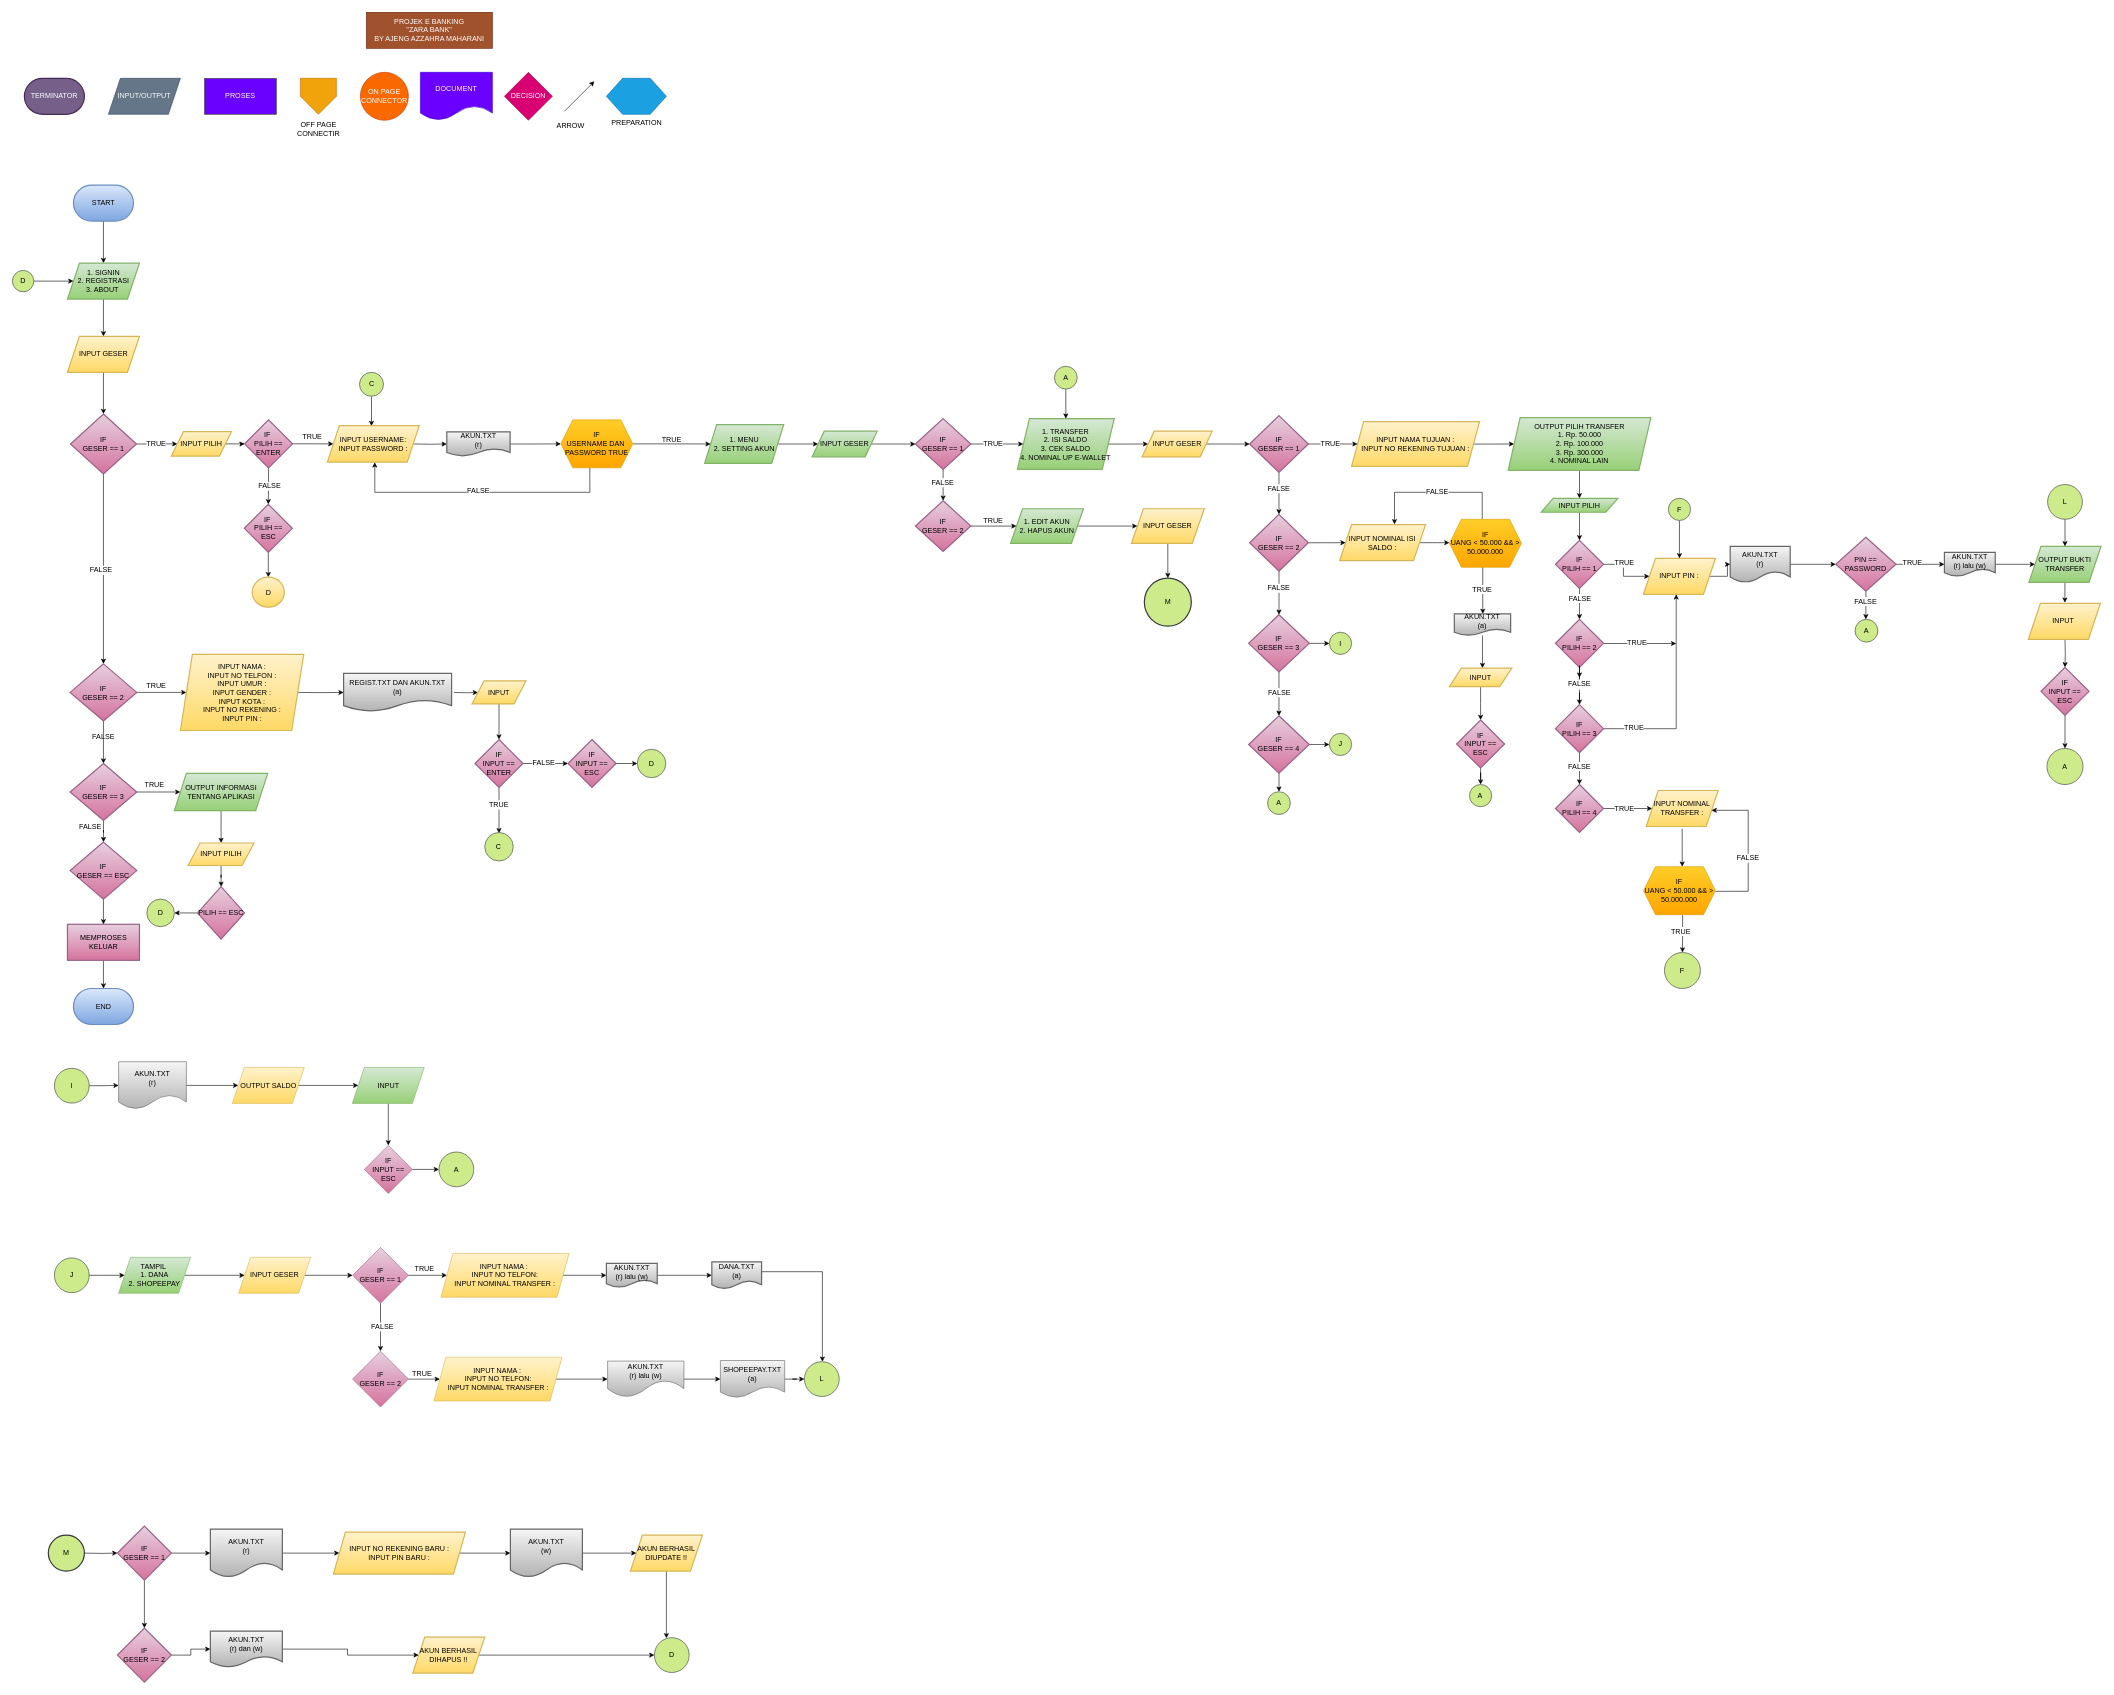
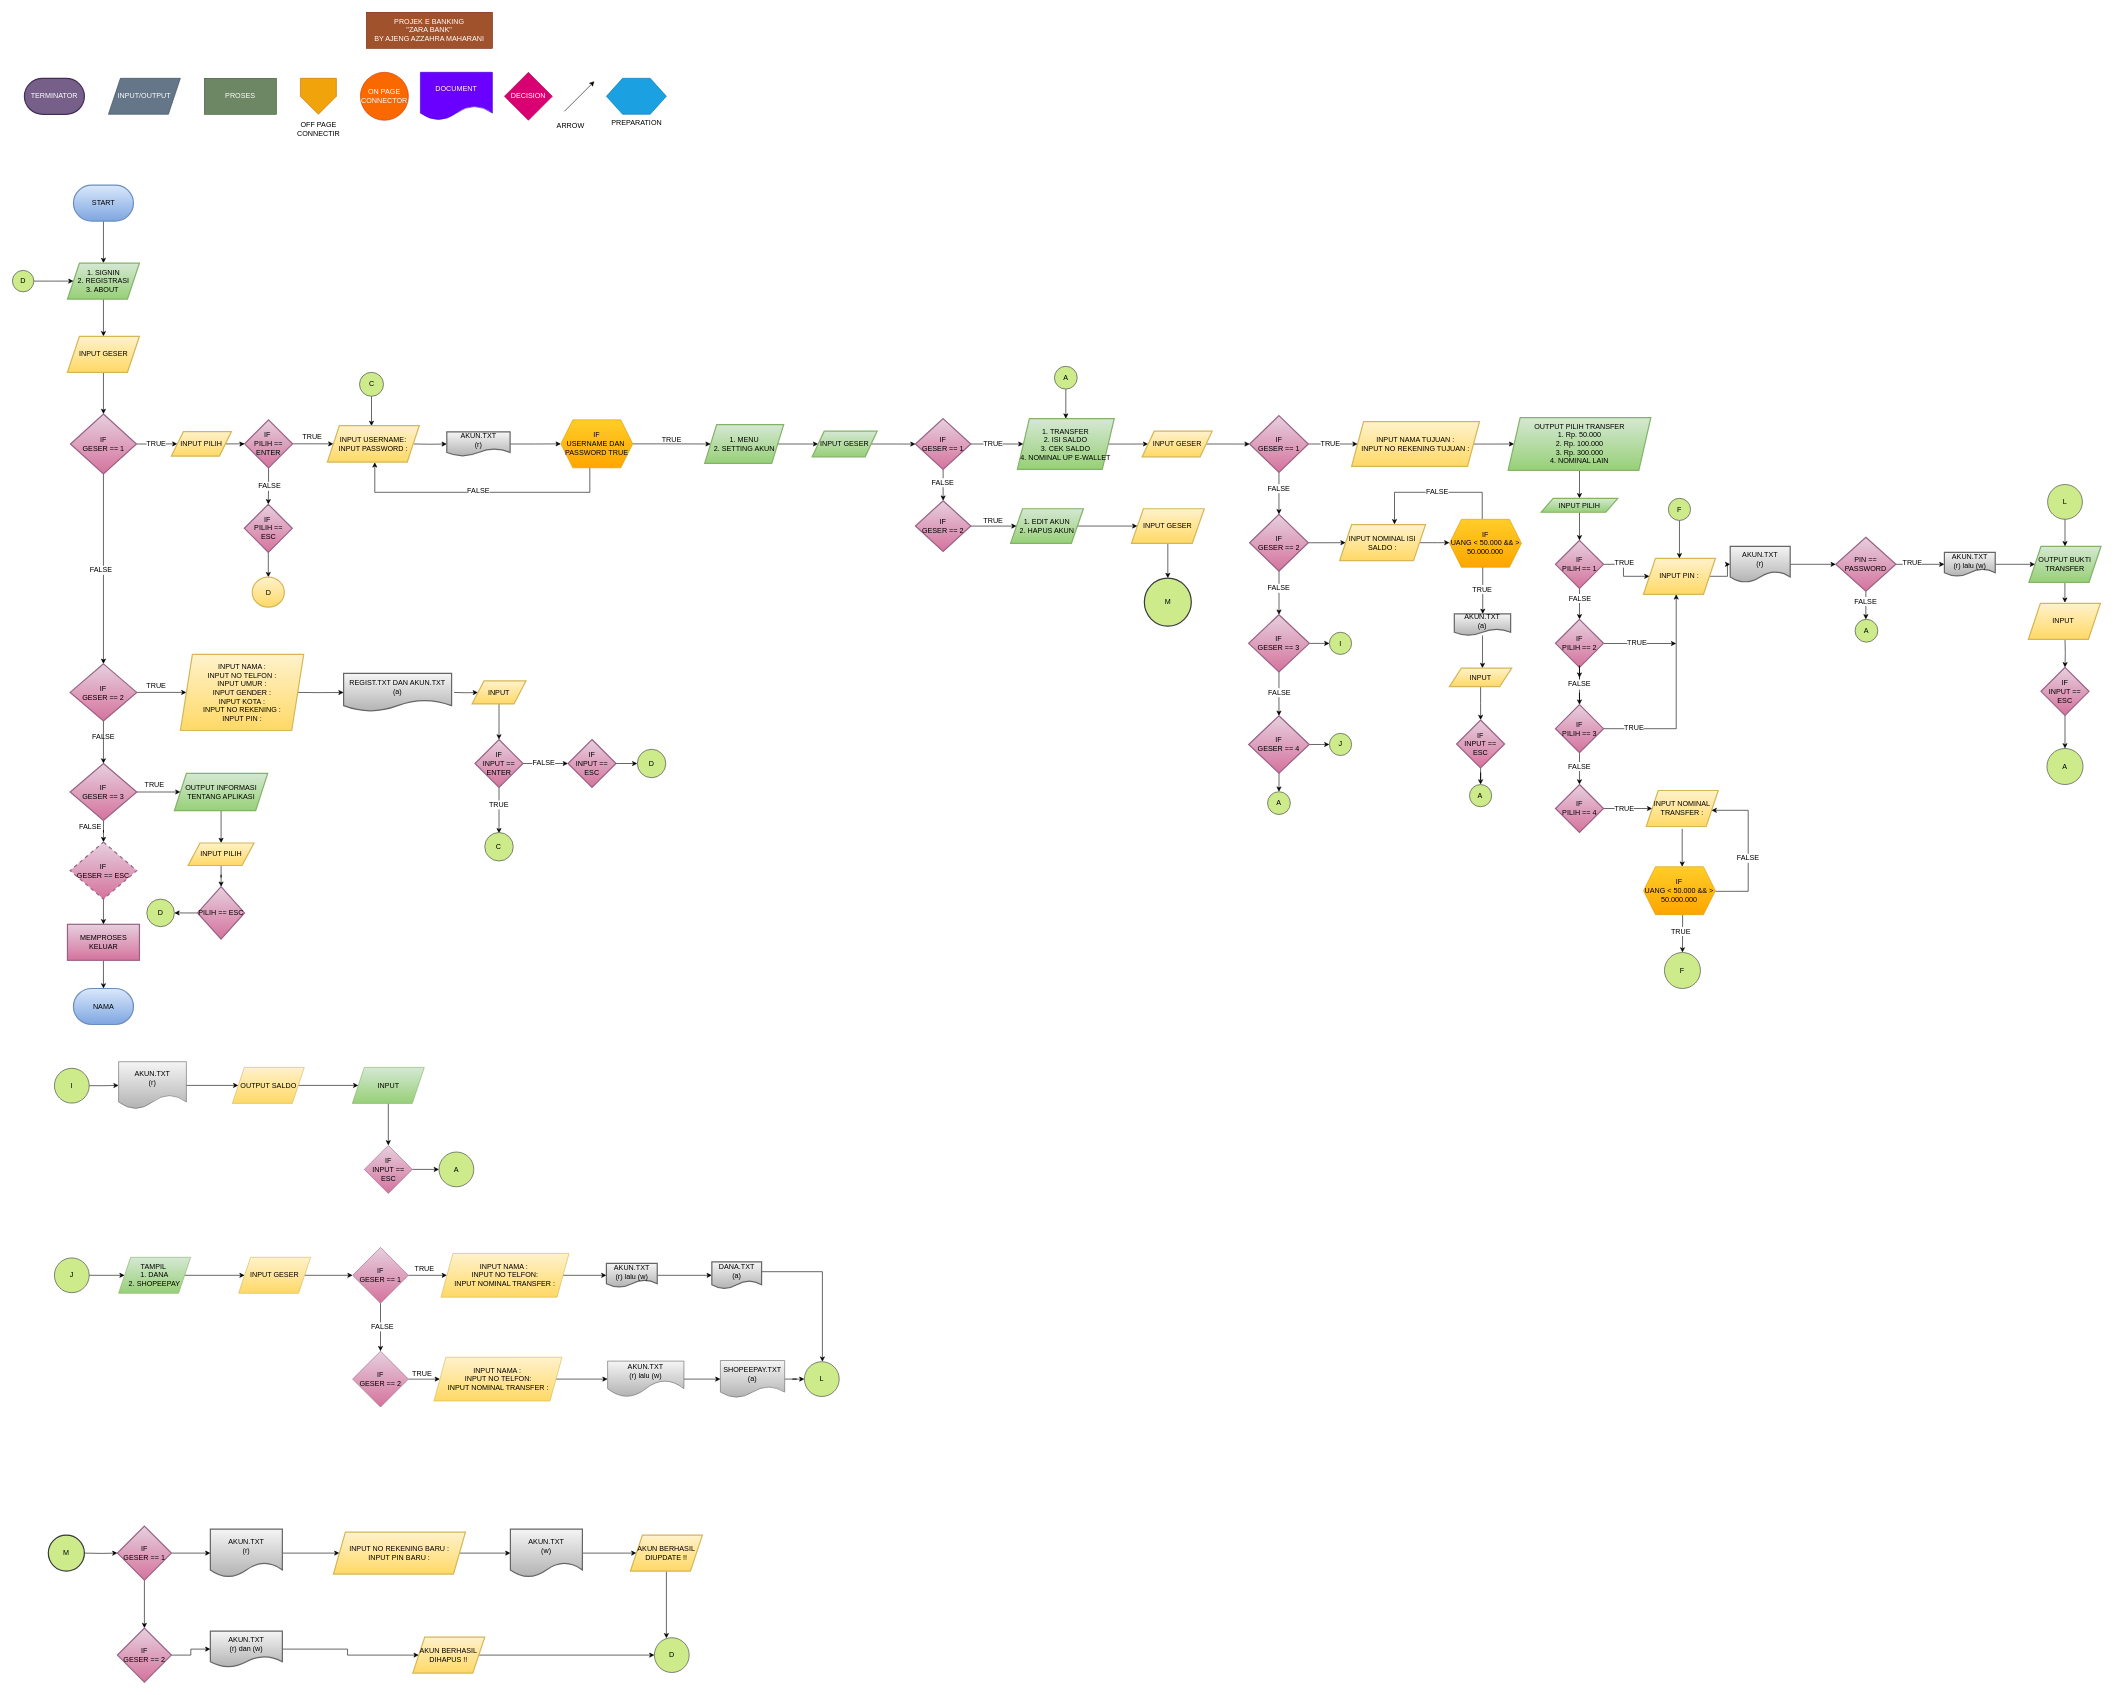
- <mxCell id="5" value="PROSES" style="rounded=0;whiteSpace=wrap;html=1;fillColor=#6a00ff;strokeColor=#3A5431;fontColor=#ffffff;" parent="1" vertex="1"><mxGeometry x="340" y="130" width="120" height="60" as="geometry" /></mxCell>
+ <mxCell id="5" value="PROSES" style="rounded=0;whiteSpace=wrap;html=1;fillColor=#6d8764;strokeColor=#3A5431;fontColor=#ffffff;" parent="1" vertex="1"><mxGeometry x="340" y="130" width="120" height="60" as="geometry" /></mxCell>
- <mxCell id="249" value="IF&lt;br&gt;GESER == ESC" style="rhombus;whiteSpace=wrap;html=1;strokeColor=#996185;strokeWidth=2;fillColor=#e6d0de;gradientColor=#d5739d;" vertex="1" parent="1"><mxGeometry x="116.25" y="1403" width="111" height="95" as="geometry" /></mxCell>
+ <mxCell id="249" value="IF&lt;br&gt;GESER == ESC" style="rhombus;whiteSpace=wrap;html=1;strokeColor=#996185;strokeWidth=2;fillColor=#e6d0de;gradientColor=#d5739d;dashed=1;" vertex="1" parent="1"><mxGeometry x="116.25" y="1403" width="111" height="95" as="geometry" /></mxCell>
- <mxCell id="224" value="END" style="strokeWidth=2;html=1;shape=mxgraph.flowchart.terminator;whiteSpace=wrap;gradientColor=#7ea6e0;fillColor=#dae8fc;strokeColor=#6c8ebf;" vertex="1" parent="1"><mxGeometry x="121.75" y="1647" width="100" height="60" as="geometry" /></mxCell>
+ <mxCell id="224" value="NAMA" style="strokeWidth=2;html=1;shape=mxgraph.flowchart.terminator;whiteSpace=wrap;gradientColor=#7ea6e0;fillColor=#dae8fc;strokeColor=#6c8ebf;" vertex="1" parent="1"><mxGeometry x="121.75" y="1647" width="100" height="60" as="geometry" /></mxCell>
